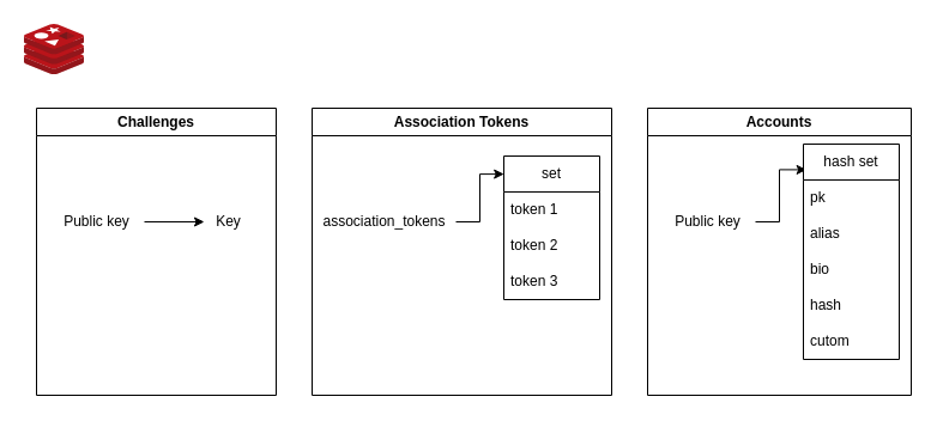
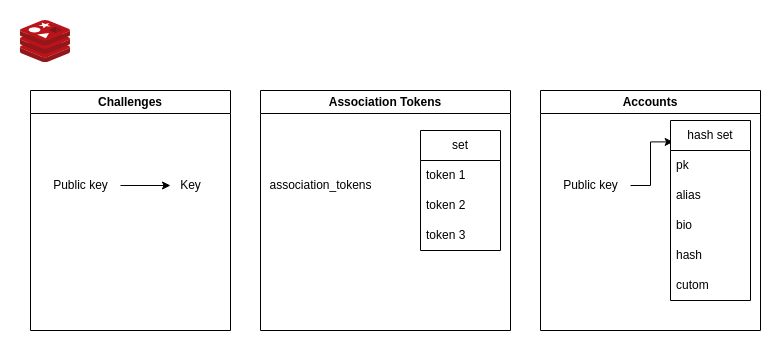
- <mxCell id="7" style="edgeStyle=orthogonalEdgeStyle;rounded=0;orthogonalLoop=1;jettySize=auto;html=1;entryX=0.002;entryY=0.126;entryDx=0;entryDy=0;entryPerimeter=0;" edge="1" parent="6" source="8" target="9"><mxGeometry relative="1" as="geometry" /></mxCell>
